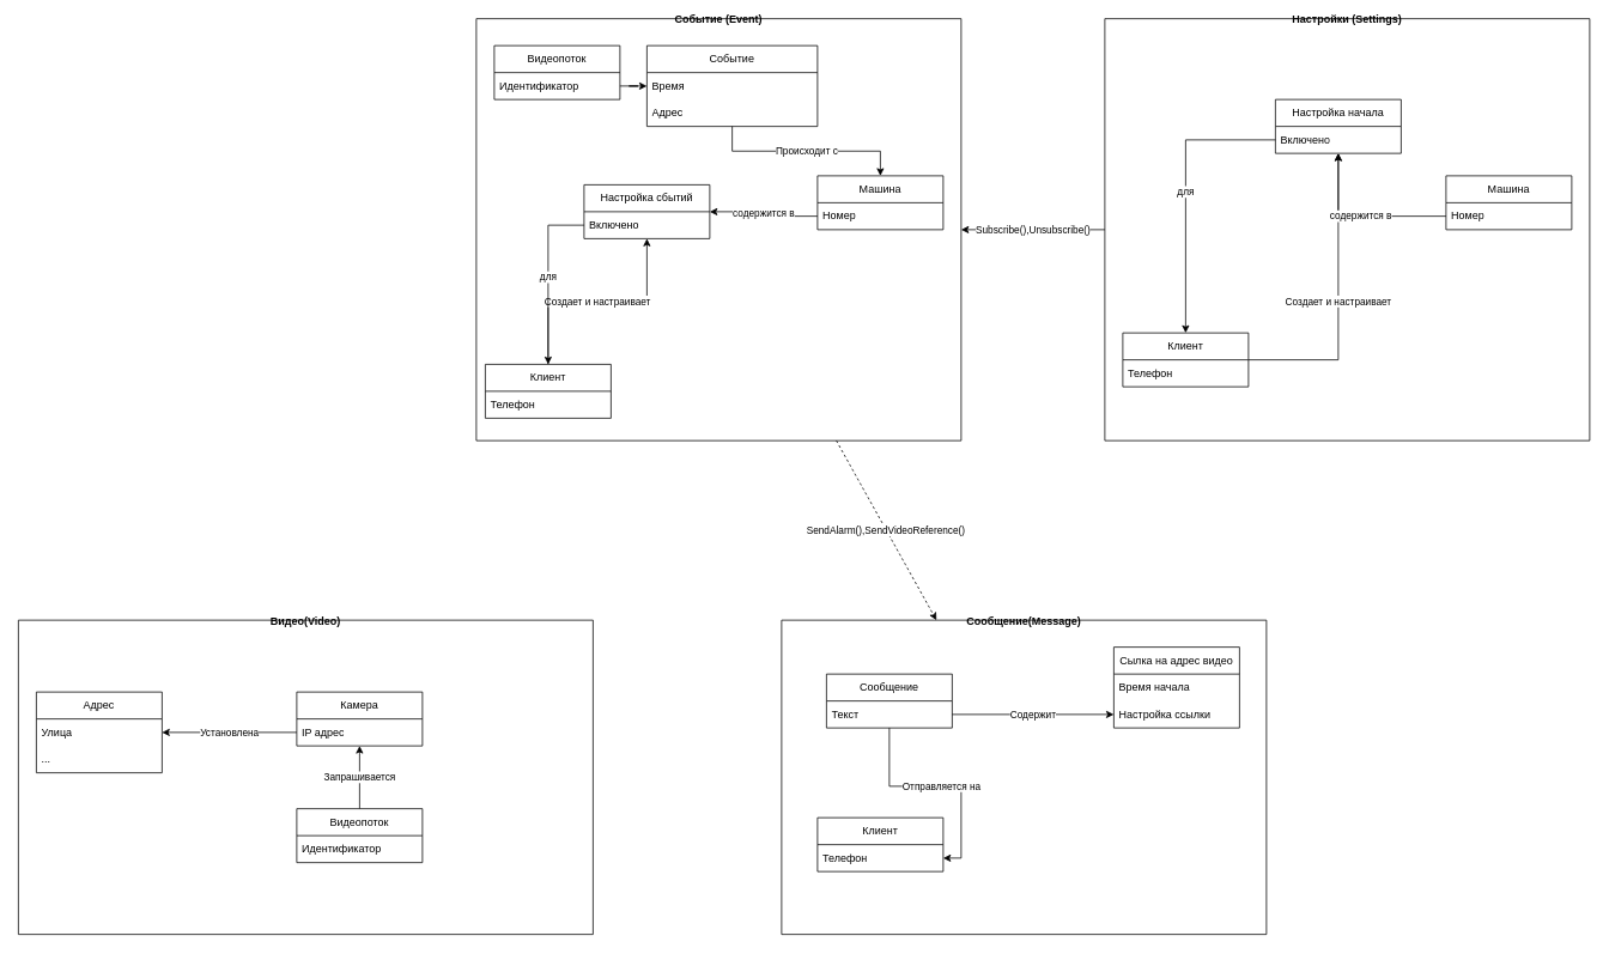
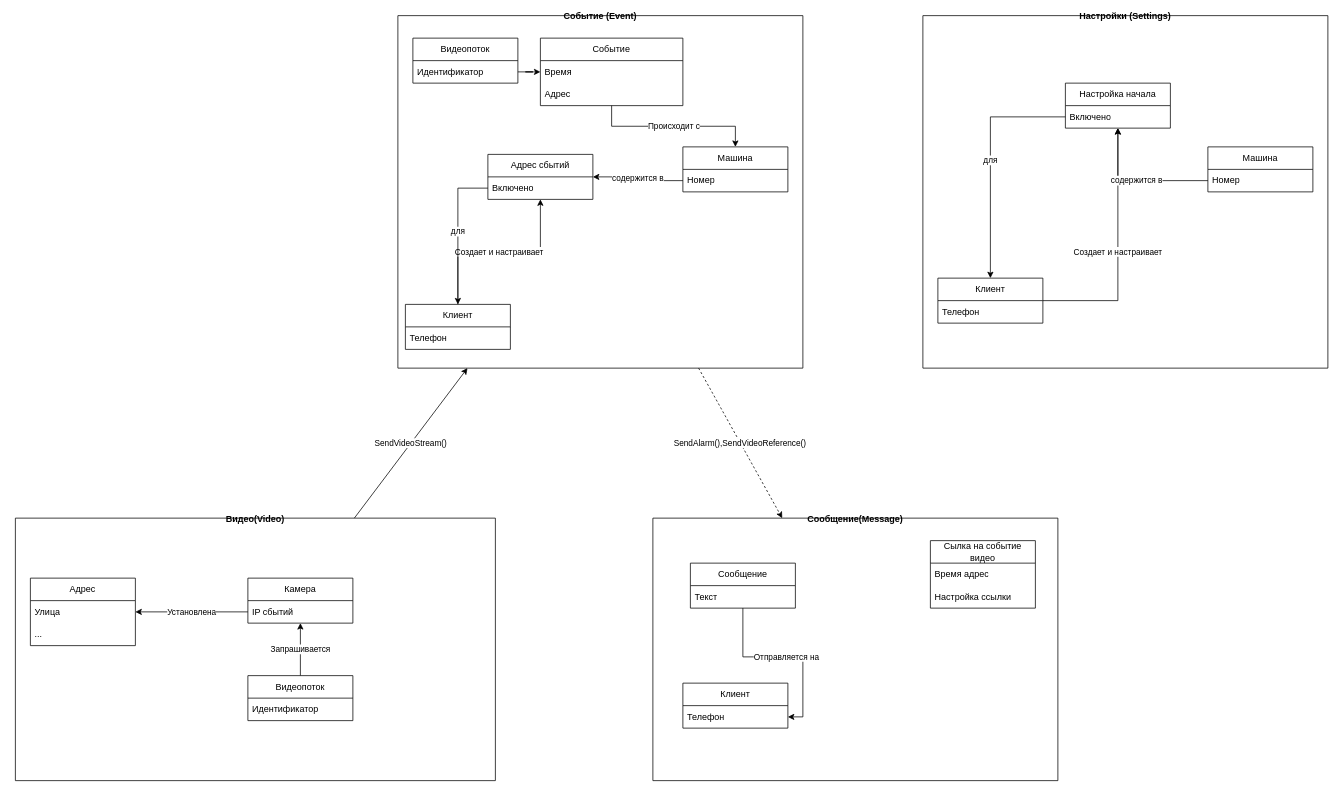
- <mxCell id="35" value="Настройка сбытий" style="swimlane;fontStyle=0;childLayout=stackLayout;horizontal=1;startSize=30;horizontalStack=0;resizeParent=1;resizeParentMax=0;resizeLast=0;collapsible=1;marginBottom=0;whiteSpace=wrap;html=1;" parent="25" vertex="1"><mxGeometry x="120" y="185" width="140" height="60" as="geometry" /></mxCell>
+ <mxCell id="35" value="Адрес сбытий" style="swimlane;fontStyle=0;childLayout=stackLayout;horizontal=1;startSize=30;horizontalStack=0;resizeParent=1;resizeParentMax=0;resizeLast=0;collapsible=1;marginBottom=0;whiteSpace=wrap;html=1;" parent="25" vertex="1"><mxGeometry x="120" y="185" width="140" height="60" as="geometry" /></mxCell>
- <mxCell id="24" value="Subscribe(),Unsubscribe()" style="edgeStyle=orthogonalEdgeStyle;rounded=0;orthogonalLoop=1;jettySize=auto;html=1;startArrow=classic;startFill=1;endArrow=none;endFill=0;" parent="1" source="25" target="42" edge="1"><mxGeometry relative="1" as="geometry" /></mxCell>
+ <mxCell id="2" value="SendVideoStream()" style="rounded=0;orthogonalLoop=1;jettySize=auto;html=1;" parent="1" source="3" target="25" edge="1"><mxGeometry relative="1" as="geometry" /></mxCell>
- <mxCell id="19" value="Сылка на адрес видео" style="swimlane;fontStyle=0;childLayout=stackLayout;horizontal=1;startSize=30;horizontalStack=0;resizeParent=1;resizeParentMax=0;resizeLast=0;collapsible=1;marginBottom=0;whiteSpace=wrap;html=1;" parent="13" vertex="1"><mxGeometry x="370" y="30" width="140" height="90" as="geometry" /></mxCell>
+ <mxCell id="19" value="Сылка на событие видео" style="swimlane;fontStyle=0;childLayout=stackLayout;horizontal=1;startSize=30;horizontalStack=0;resizeParent=1;resizeParentMax=0;resizeLast=0;collapsible=1;marginBottom=0;whiteSpace=wrap;html=1;" parent="13" vertex="1"><mxGeometry x="370" y="30" width="140" height="90" as="geometry" /></mxCell>
- <mxCell id="20" value="Время начала" style="text;strokeColor=none;fillColor=none;align=left;verticalAlign=middle;spacingLeft=4;spacingRight=4;overflow=hidden;points=[[0,0.5],[1,0.5]];portConstraint=eastwest;rotatable=0;whiteSpace=wrap;html=1;" parent="19" vertex="1"><mxGeometry y="30" width="140" height="30" as="geometry" /></mxCell>
+ <mxCell id="20" value="Время адрес" style="text;strokeColor=none;fillColor=none;align=left;verticalAlign=middle;spacingLeft=4;spacingRight=4;overflow=hidden;points=[[0,0.5],[1,0.5]];portConstraint=eastwest;rotatable=0;whiteSpace=wrap;html=1;" parent="19" vertex="1"><mxGeometry y="30" width="140" height="30" as="geometry" /></mxCell>
- <mxCell id="22" value="Содержит" style="edgeStyle=orthogonalEdgeStyle;rounded=0;orthogonalLoop=1;jettySize=auto;html=1;" parent="13" source="18" target="21" edge="1"><mxGeometry relative="1" as="geometry" /></mxCell>
- <mxCell id="11" value="IP адрес" style="text;strokeColor=none;fillColor=none;align=left;verticalAlign=middle;spacingLeft=4;spacingRight=4;overflow=hidden;points=[[0,0.5],[1,0.5]];portConstraint=eastwest;rotatable=0;whiteSpace=wrap;html=1;" parent="10" vertex="1"><mxGeometry y="30" width="140" height="30" as="geometry" /></mxCell>
+ <mxCell id="11" value="IP сбытий" style="text;strokeColor=none;fillColor=none;align=left;verticalAlign=middle;spacingLeft=4;spacingRight=4;overflow=hidden;points=[[0,0.5],[1,0.5]];portConstraint=eastwest;rotatable=0;whiteSpace=wrap;html=1;" parent="10" vertex="1"><mxGeometry y="30" width="140" height="30" as="geometry" /></mxCell>
